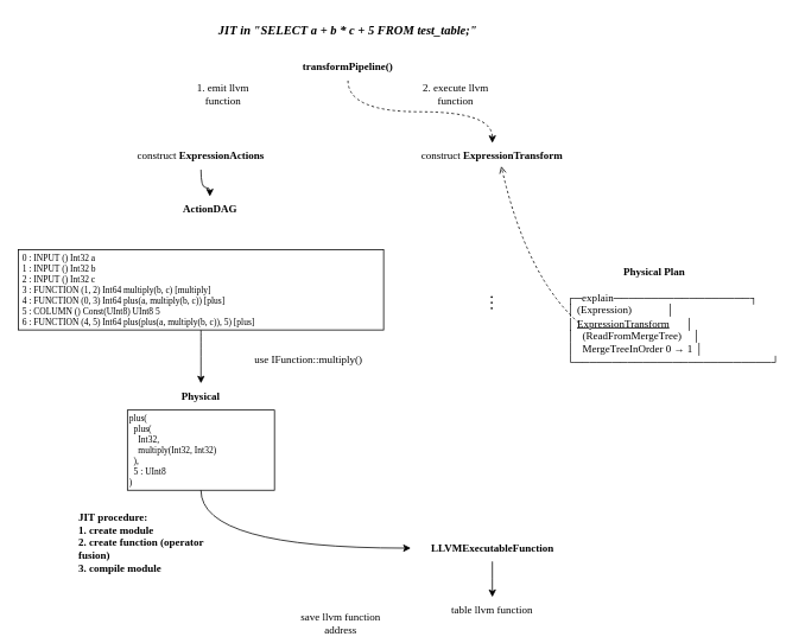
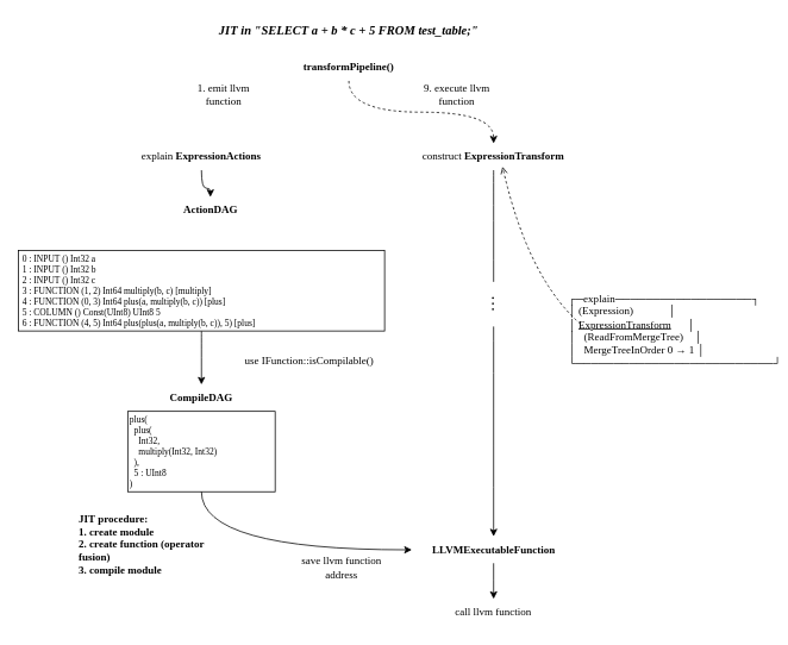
- <mxCell id="15" value="2. execute llvm function" style="text;html=1;strokeColor=none;fillColor=none;align=center;verticalAlign=middle;whiteSpace=wrap;rounded=0;fontFamily=FiraCode Nerd Font Mono;fontSize=12;" parent="1" vertex="1"><mxGeometry x="460.5" y="90" width="99.5" height="30" as="geometry" /></mxCell>
+ <mxCell id="15" value="9. execute llvm function" style="text;html=1;strokeColor=none;fillColor=none;align=center;verticalAlign=middle;whiteSpace=wrap;rounded=0;fontFamily=FiraCode Nerd Font Mono;fontSize=12;" parent="1" vertex="1"><mxGeometry x="460.5" y="90" width="99.5" height="30" as="geometry" /></mxCell>
- <mxCell id="7" value="construct &lt;b&gt;ExpressionActions&lt;/b&gt;" style="text;html=1;strokeColor=none;fillColor=none;align=center;verticalAlign=middle;whiteSpace=wrap;rounded=0;fontFamily=FiraCode Nerd Font Mono;" parent="1" vertex="1"><mxGeometry x="110" y="160" width="230" height="30" as="geometry" /></mxCell>
+ <mxCell id="7" value="explain &lt;b&gt;ExpressionActions&lt;/b&gt;" style="text;html=1;strokeColor=none;fillColor=none;align=center;verticalAlign=middle;whiteSpace=wrap;rounded=0;fontFamily=FiraCode Nerd Font Mono;" parent="1" vertex="1"><mxGeometry x="110" y="160" width="230" height="30" as="geometry" /></mxCell>
- <mxCell id="20" value="Physical Plan" style="text;html=1;strokeColor=none;fillColor=none;align=center;verticalAlign=middle;whiteSpace=wrap;rounded=0;fontFamily=FiraCode Nerd Font Mono;fontSize=12;fontStyle=1" parent="1" vertex="1"><mxGeometry x="667" y="290" width="134" height="30" as="geometry" /></mxCell>
- <mxCell id="26" value="use IFunction::multiply()" style="text;html=1;strokeColor=none;fillColor=none;align=center;verticalAlign=middle;whiteSpace=wrap;rounded=0;fontFamily=FiraCode Nerd Font Mono;" parent="1" vertex="1"><mxGeometry x="230.5" y="388" width="230" height="30" as="geometry" /></mxCell>
+ <mxCell id="26" value="use IFunction::isCompilable()" style="text;html=1;strokeColor=none;fillColor=none;align=center;verticalAlign=middle;whiteSpace=wrap;rounded=0;fontFamily=FiraCode Nerd Font Mono;" parent="1" vertex="1"><mxGeometry x="230.5" y="388" width="230" height="30" as="geometry" /></mxCell>
- <mxCell id="3" value="&lt;font&gt;Physical&lt;/font&gt;" style="text;html=1;strokeColor=none;fillColor=none;align=center;verticalAlign=middle;whiteSpace=wrap;rounded=0;fontFamily=FiraCode Nerd Font Mono;fontStyle=1" parent="1" vertex="1"><mxGeometry x="180" y="430" width="90" height="30" as="geometry" /></mxCell>
+ <mxCell id="3" value="&lt;font&gt;CompileDAG&lt;/font&gt;" style="text;html=1;strokeColor=none;fillColor=none;align=center;verticalAlign=middle;whiteSpace=wrap;rounded=0;fontFamily=FiraCode Nerd Font Mono;fontStyle=1" parent="1" vertex="1"><mxGeometry x="180" y="430" width="90" height="30" as="geometry" /></mxCell>
+ <mxCell id="8" style="edgeStyle=orthogonalEdgeStyle;curved=1;rounded=0;orthogonalLoop=1;jettySize=auto;html=1;fontFamily=FiraCode Nerd Font Mono;fontSize=10;" parent="1" source="9" target="13" edge="1"><mxGeometry relative="1" as="geometry" /></mxCell>
- <mxCell id="17" value="table llvm function" style="text;html=1;strokeColor=none;fillColor=none;align=center;verticalAlign=middle;whiteSpace=wrap;rounded=0;fontFamily=FiraCode Nerd Font Mono;fontSize=12;" parent="1" vertex="1"><mxGeometry x="470" y="670" width="164" height="30" as="geometry" /></mxCell>
+ <mxCell id="17" value="call llvm function" style="text;html=1;strokeColor=none;fillColor=none;align=center;verticalAlign=middle;whiteSpace=wrap;rounded=0;fontFamily=FiraCode Nerd Font Mono;fontSize=12;" parent="1" vertex="1"><mxGeometry x="470" y="670" width="164" height="30" as="geometry" /></mxCell>
- <mxCell id="19" value="save llvm function address" style="text;html=1;strokeColor=none;fillColor=none;align=center;verticalAlign=middle;whiteSpace=wrap;rounded=0;fontFamily=FiraCode Nerd Font Mono;fontSize=12;" parent="1" vertex="1"><mxGeometry x="320" y="685" width="124" height="30" as="geometry" /></mxCell>
+ <mxCell id="19" value="save llvm function address" style="text;html=1;strokeColor=none;fillColor=none;align=center;verticalAlign=middle;whiteSpace=wrap;rounded=0;fontFamily=FiraCode Nerd Font Mono;fontSize=12;" parent="1" vertex="1"><mxGeometry x="320" y="620" width="124" height="30" as="geometry" /></mxCell>
